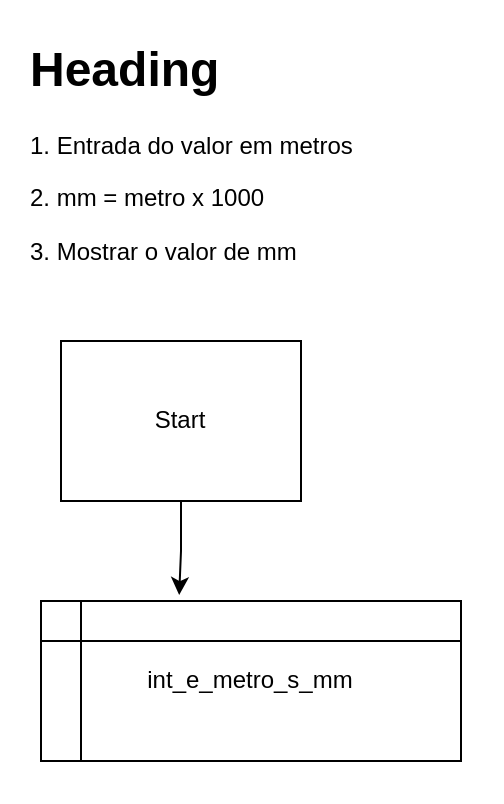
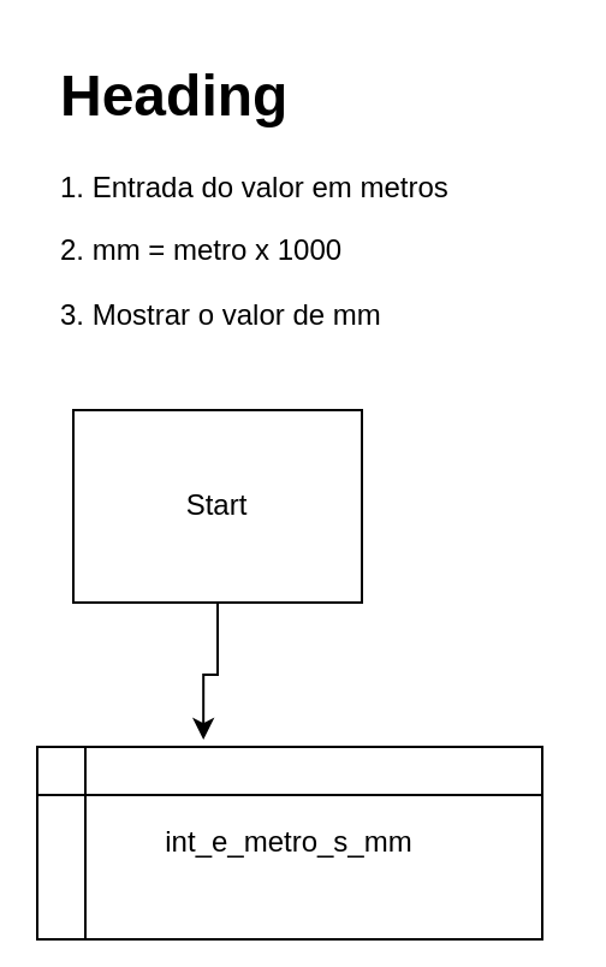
- <mxCell id="2" value="&lt;h1&gt;Heading&lt;/h1&gt;&lt;p&gt;1. Entrada do valor em metros&amp;nbsp;&lt;/p&gt;&lt;p&gt;2. mm = metro x 1000&lt;/p&gt;&lt;p&gt;3. Mostrar o valor de mm&amp;nbsp;&lt;/p&gt;" style="text;html=1;strokeColor=none;fillColor=none;spacing=5;spacingTop=-20;whiteSpace=wrap;overflow=hidden;rounded=0;" vertex="1" parent="1"><mxGeometry x="10" y="15" width="190" height="120" as="geometry" /></mxCell>
+ <mxCell id="2" value="&lt;h1&gt;Heading&lt;/h1&gt;&lt;p&gt;1. Entrada do valor em metros&amp;nbsp;&lt;/p&gt;&lt;p&gt;2. mm = metro x 1000&lt;/p&gt;&lt;p&gt;3. Mostrar o valor de mm&amp;nbsp;&lt;/p&gt;" style="text;html=1;strokeColor=none;fillColor=none;spacing=5;spacingTop=-20;whiteSpace=wrap;overflow=hidden;rounded=0;" vertex="1" parent="1"><mxGeometry x="20" y="20" width="190" height="120" as="geometry" /></mxCell>
- <mxCell id="5" value="int_e_metro_s_mm" style="shape=internalStorage;whiteSpace=wrap;html=1;backgroundOutline=1;" vertex="1" parent="1"><mxGeometry x="20" y="300" width="210" height="80" as="geometry" /></mxCell>
+ <mxCell id="5" value="int_e_metro_s_mm" style="shape=internalStorage;whiteSpace=wrap;html=1;backgroundOutline=1;" vertex="1" parent="1"><mxGeometry x="15" y="310" width="210" height="80" as="geometry" /></mxCell>
